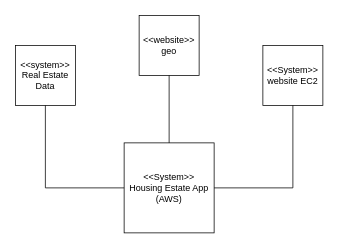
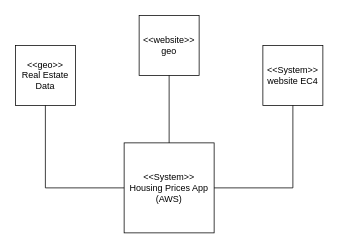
- <mxCell id="4" value="&amp;lt;&amp;lt;system&amp;gt;&amp;gt;&lt;br&gt;Real Estate Data" style="whiteSpace=wrap;html=1;aspect=fixed;" vertex="1" parent="1"><mxGeometry x="20" y="60" width="80" height="80" as="geometry" /></mxCell>
+ <mxCell id="4" value="&amp;lt;&amp;lt;geo&amp;gt;&amp;gt;&lt;br&gt;Real Estate Data" style="whiteSpace=wrap;html=1;aspect=fixed;" vertex="1" parent="1"><mxGeometry x="20" y="60" width="80" height="80" as="geometry" /></mxCell>
- <mxCell id="5" value="&amp;lt;&amp;lt;System&amp;gt;&amp;gt;&lt;br&gt;website EC2" style="whiteSpace=wrap;html=1;aspect=fixed;" vertex="1" parent="1"><mxGeometry x="350" y="60" width="80" height="80" as="geometry" /></mxCell>
+ <mxCell id="5" value="&amp;lt;&amp;lt;System&amp;gt;&amp;gt;&lt;br&gt;website EC4" style="whiteSpace=wrap;html=1;aspect=fixed;" vertex="1" parent="1"><mxGeometry x="350" y="60" width="80" height="80" as="geometry" /></mxCell>
- <mxCell id="2" value="&amp;lt;&amp;lt;System&amp;gt;&amp;gt;&lt;br&gt;Housing Estate App&lt;br&gt;(AWS)" style="whiteSpace=wrap;html=1;aspect=fixed;" vertex="1" parent="1"><mxGeometry x="165" y="190" width="120" height="120" as="geometry" /></mxCell>
+ <mxCell id="2" value="&amp;lt;&amp;lt;System&amp;gt;&amp;gt;&lt;br&gt;Housing Prices App&lt;br&gt;(AWS)" style="whiteSpace=wrap;html=1;aspect=fixed;" vertex="1" parent="1"><mxGeometry x="165" y="190" width="120" height="120" as="geometry" /></mxCell>
